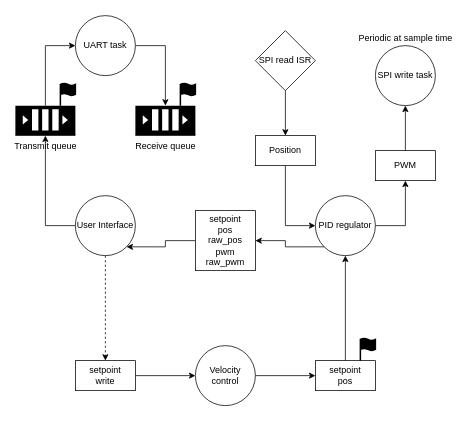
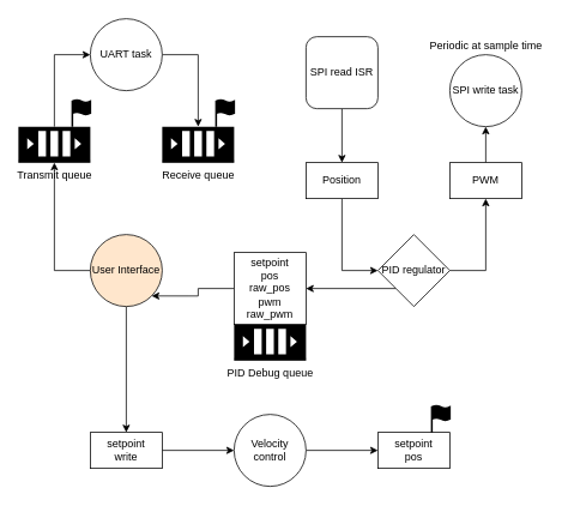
- <mxCell id="16" value="SPI read ISR" style="rhombus;whiteSpace=wrap;html=1;strokeColor=#000000;fillColor=#FFFFFF;" vertex="1" parent="1"><mxGeometry x="340" y="40" width="80" height="80" as="geometry" /></mxCell>
+ <mxCell id="16" value="SPI read ISR" style="whiteSpace=wrap;html=1;strokeColor=#000000;fillColor=#FFFFFF;rounded=1;" vertex="1" parent="1"><mxGeometry x="340" y="40" width="80" height="80" as="geometry" /></mxCell>
- <mxCell id="21" value="PWM" style="rounded=0;whiteSpace=wrap;html=1;strokeColor=#000000;fillColor=#FFFFFF;" vertex="1" parent="1"><mxGeometry x="500" y="200" width="80" height="40" as="geometry" /></mxCell>
+ <mxCell id="21" value="PWM" style="rounded=0;whiteSpace=wrap;html=1;strokeColor=#000000;fillColor=#FFFFFF;" vertex="1" parent="1"><mxGeometry x="500" y="180" width="80" height="40" as="geometry" /></mxCell>
- <mxCell id="11" value="User Interface" style="ellipse;whiteSpace=wrap;html=1;aspect=fixed;strokeColor=#000000;fillColor=#FFFFFF;" vertex="1" parent="1"><mxGeometry x="100" y="260" width="80" height="80" as="geometry" /></mxCell>
+ <mxCell id="11" value="User Interface" style="ellipse;whiteSpace=wrap;html=1;aspect=fixed;strokeColor=#000000;fillColor=#ffe6cc;" vertex="1" parent="1"><mxGeometry x="100" y="260" width="80" height="80" as="geometry" /></mxCell>
- <mxCell id="14" value="PID regulator" style="ellipse;whiteSpace=wrap;html=1;aspect=fixed;strokeColor=#000000;fillColor=#FFFFFF;" vertex="1" parent="1"><mxGeometry x="420" y="260" width="80" height="80" as="geometry" /></mxCell>
+ <mxCell id="14" value="PID regulator" style="rhombus;whiteSpace=wrap;html=1;aspect=fixed;strokeColor=#000000;fillColor=#FFFFFF;" vertex="1" parent="1"><mxGeometry x="420" y="260" width="80" height="80" as="geometry" /></mxCell>
+ <mxCell id="31" value="PID Debug queue" style="outlineConnect=0;dashed=0;verticalLabelPosition=bottom;verticalAlign=top;align=center;html=1;shape=mxgraph.aws3.queue;gradientColor=none;fillColor=#000000;" vertex="1" parent="1"><mxGeometry x="260" y="360" width="80" height="40" as="geometry" /></mxCell>
- <mxCell id="10" style="edgeStyle=orthogonalEdgeStyle;rounded=0;orthogonalLoop=1;jettySize=auto;html=1;entryX=0.5;entryY=0;entryDx=0;entryDy=0;startArrow=none;startFill=0;dashed=1;" edge="1" parent="1" source="11" target="28"><mxGeometry relative="1" as="geometry" /></mxCell>
+ <mxCell id="10" style="edgeStyle=orthogonalEdgeStyle;rounded=0;orthogonalLoop=1;jettySize=auto;html=1;entryX=0.5;entryY=0;entryDx=0;entryDy=0;startArrow=none;startFill=0;" edge="1" parent="1" source="11" target="28"><mxGeometry relative="1" as="geometry" /></mxCell>
- <mxCell id="23" style="edgeStyle=orthogonalEdgeStyle;rounded=0;orthogonalLoop=1;jettySize=auto;html=1;entryX=0.5;entryY=1;entryDx=0;entryDy=0;startArrow=none;startFill=0;" edge="1" parent="1" source="24" target="14"><mxGeometry relative="1" as="geometry" /></mxCell>
